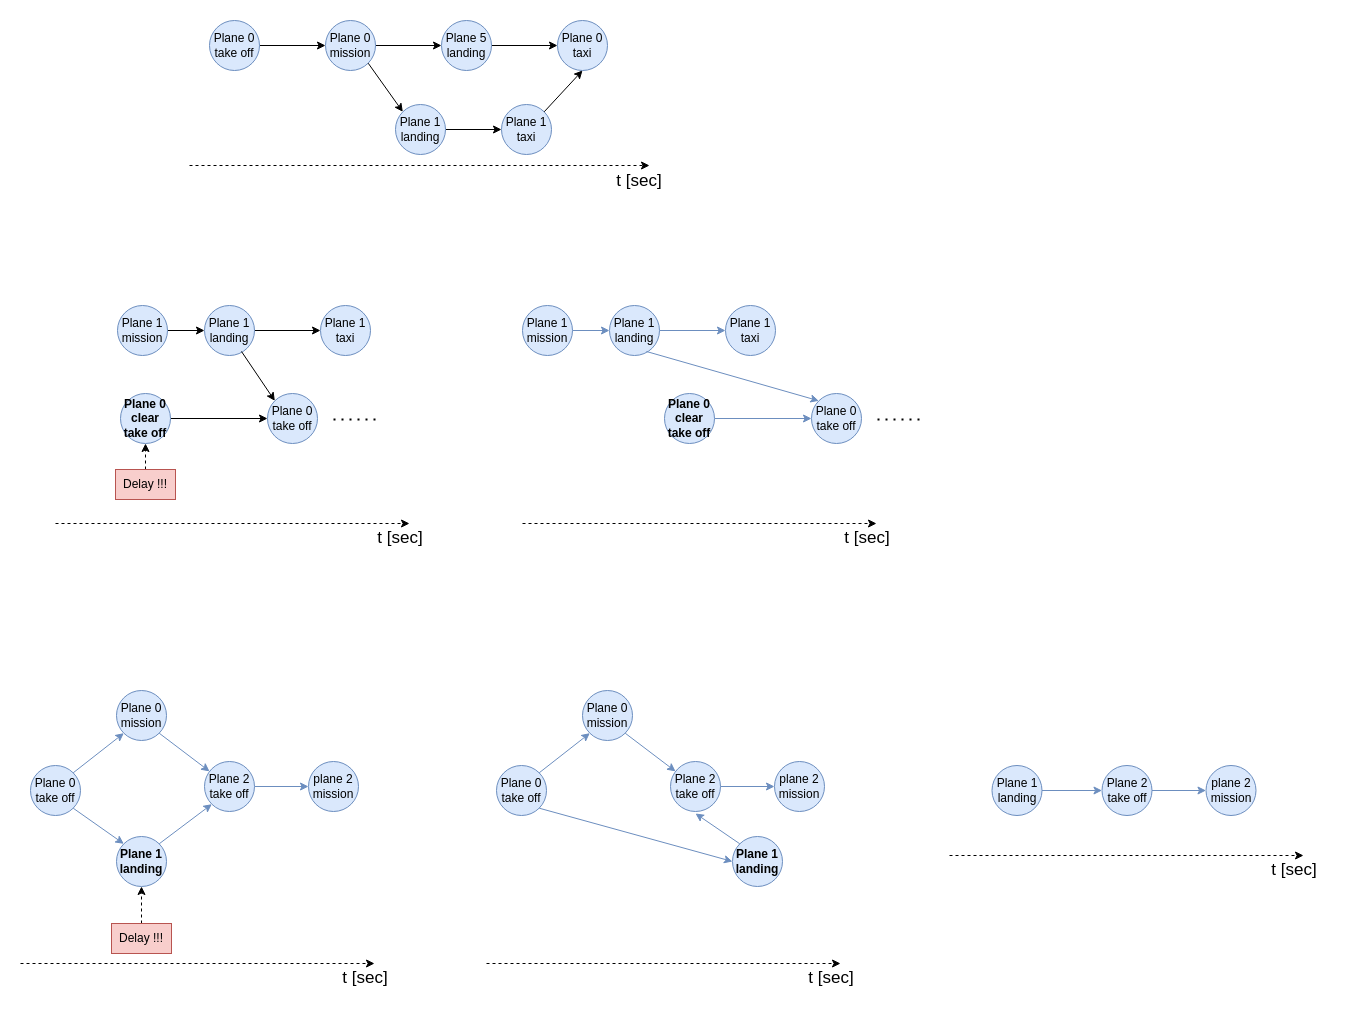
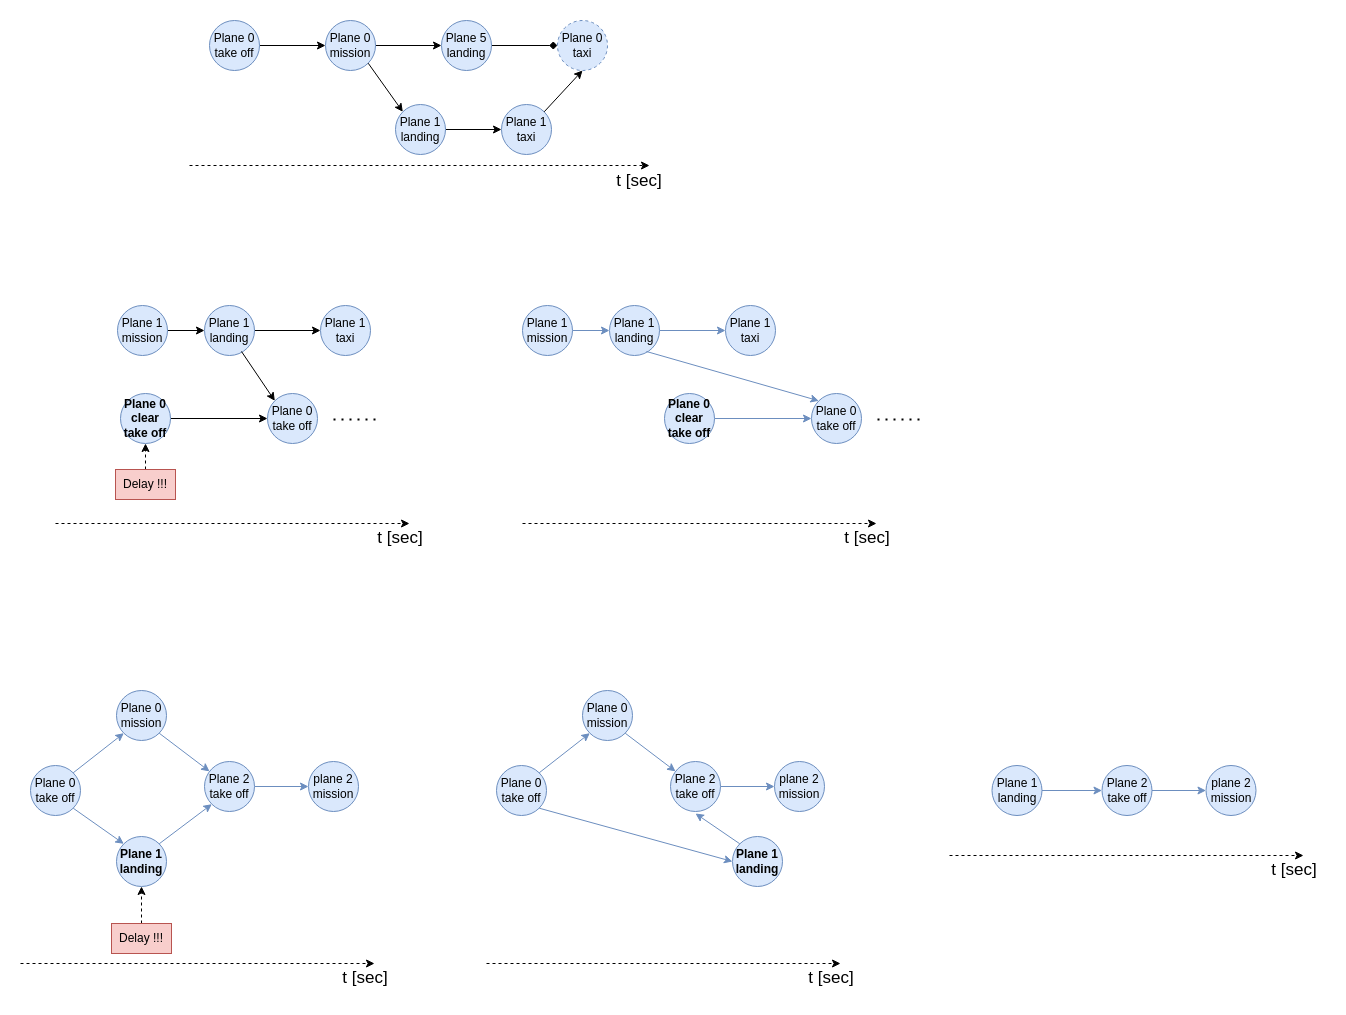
- <mxCell id="6" style="edgeStyle=orthogonalEdgeStyle;rounded=0;orthogonalLoop=1;jettySize=auto;html=1;exitX=1;exitY=0.5;exitDx=0;exitDy=0;" parent="1" source="7" target="8" edge="1"><mxGeometry relative="1" as="geometry" /></mxCell>
+ <mxCell id="6" style="edgeStyle=orthogonalEdgeStyle;rounded=0;orthogonalLoop=1;jettySize=auto;html=1;exitX=1;exitY=0.5;exitDx=0;exitDy=0;endArrow=diamond;" parent="1" source="7" target="8" edge="1"><mxGeometry relative="1" as="geometry" /></mxCell>
- <mxCell id="8" value="Plane 0 taxi" style="ellipse;whiteSpace=wrap;html=1;aspect=fixed;fillColor=#dae8fc;strokeColor=#6c8ebf;" parent="1" vertex="1"><mxGeometry x="557" y="20" width="50" height="50" as="geometry" /></mxCell>
+ <mxCell id="8" value="Plane 0 taxi" style="ellipse;whiteSpace=wrap;html=1;aspect=fixed;fillColor=#dae8fc;strokeColor=#6c8ebf;dashed=1;" parent="1" vertex="1"><mxGeometry x="557" y="20" width="50" height="50" as="geometry" /></mxCell>
